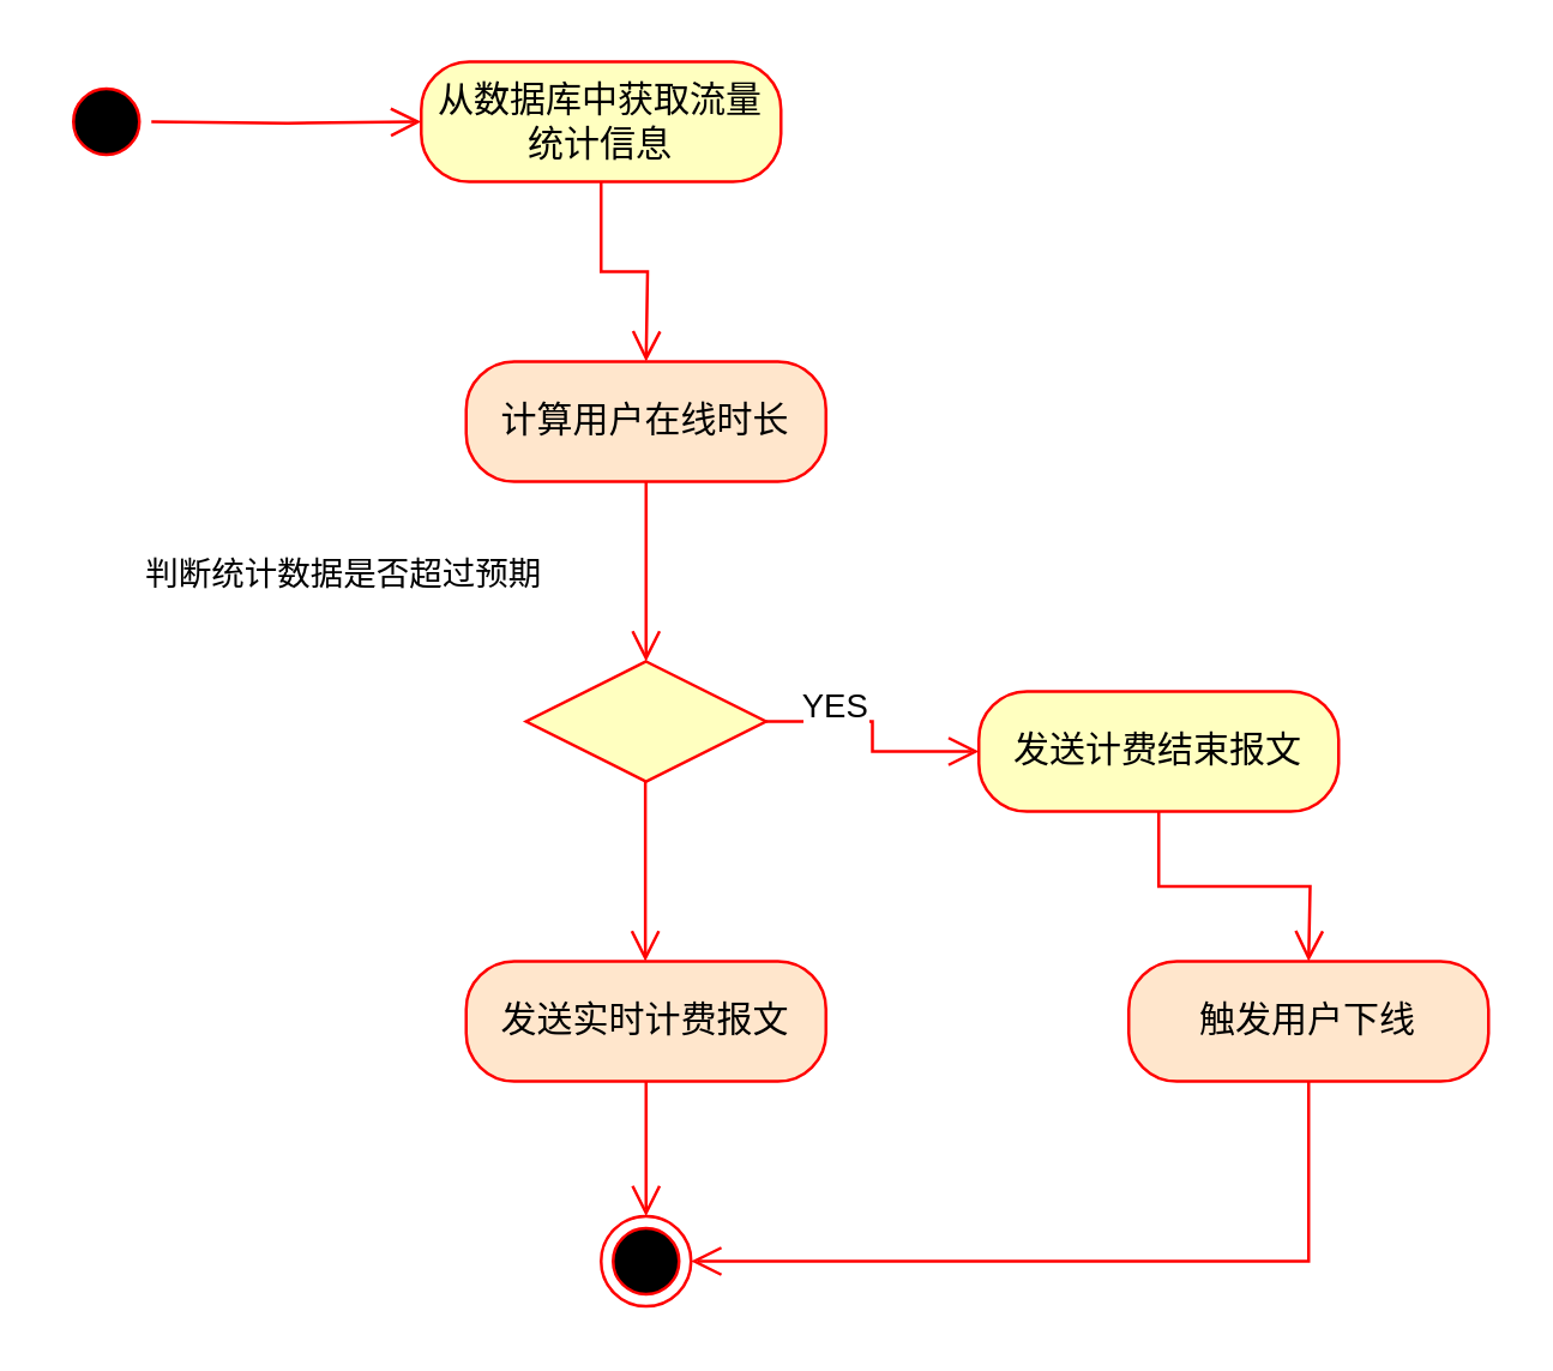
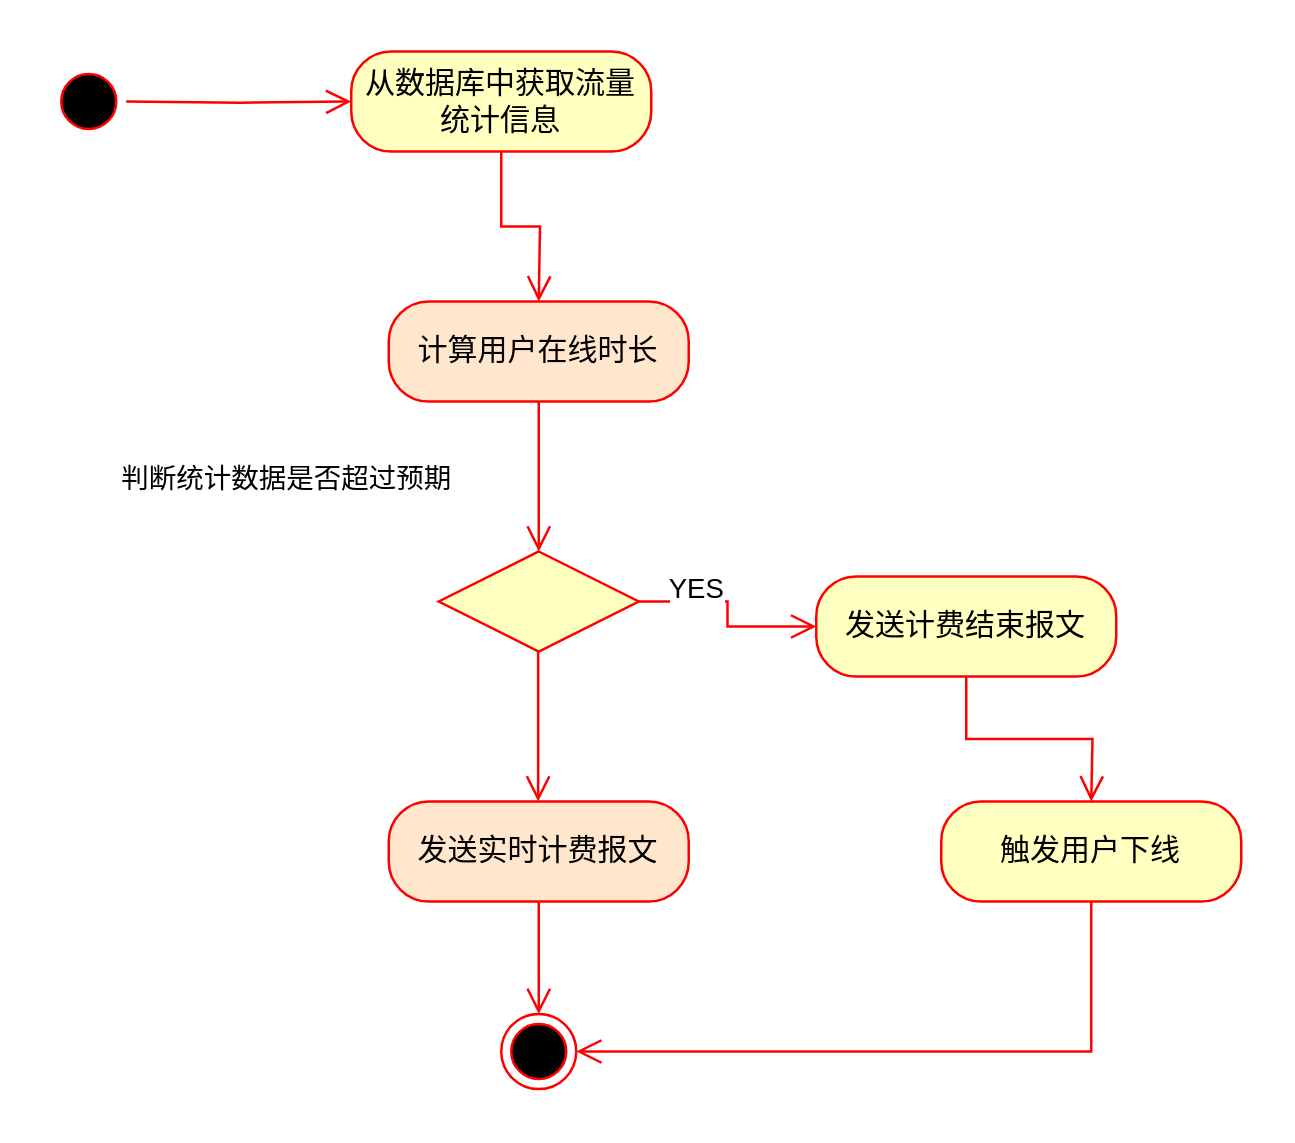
- <mxCell id="17" value="触发用户下线" style="rounded=1;whiteSpace=wrap;html=1;arcSize=40;fontColor=#000000;fillColor=#ffe6cc;strokeColor=#ff0000;" vertex="1" parent="1"><mxGeometry x="376" y="320" width="120" height="40" as="geometry" /></mxCell>
+ <mxCell id="17" value="触发用户下线" style="rounded=1;whiteSpace=wrap;html=1;arcSize=40;fontColor=#000000;fillColor=#ffffc0;strokeColor=#ff0000;" vertex="1" parent="1"><mxGeometry x="376" y="320" width="120" height="40" as="geometry" /></mxCell>
